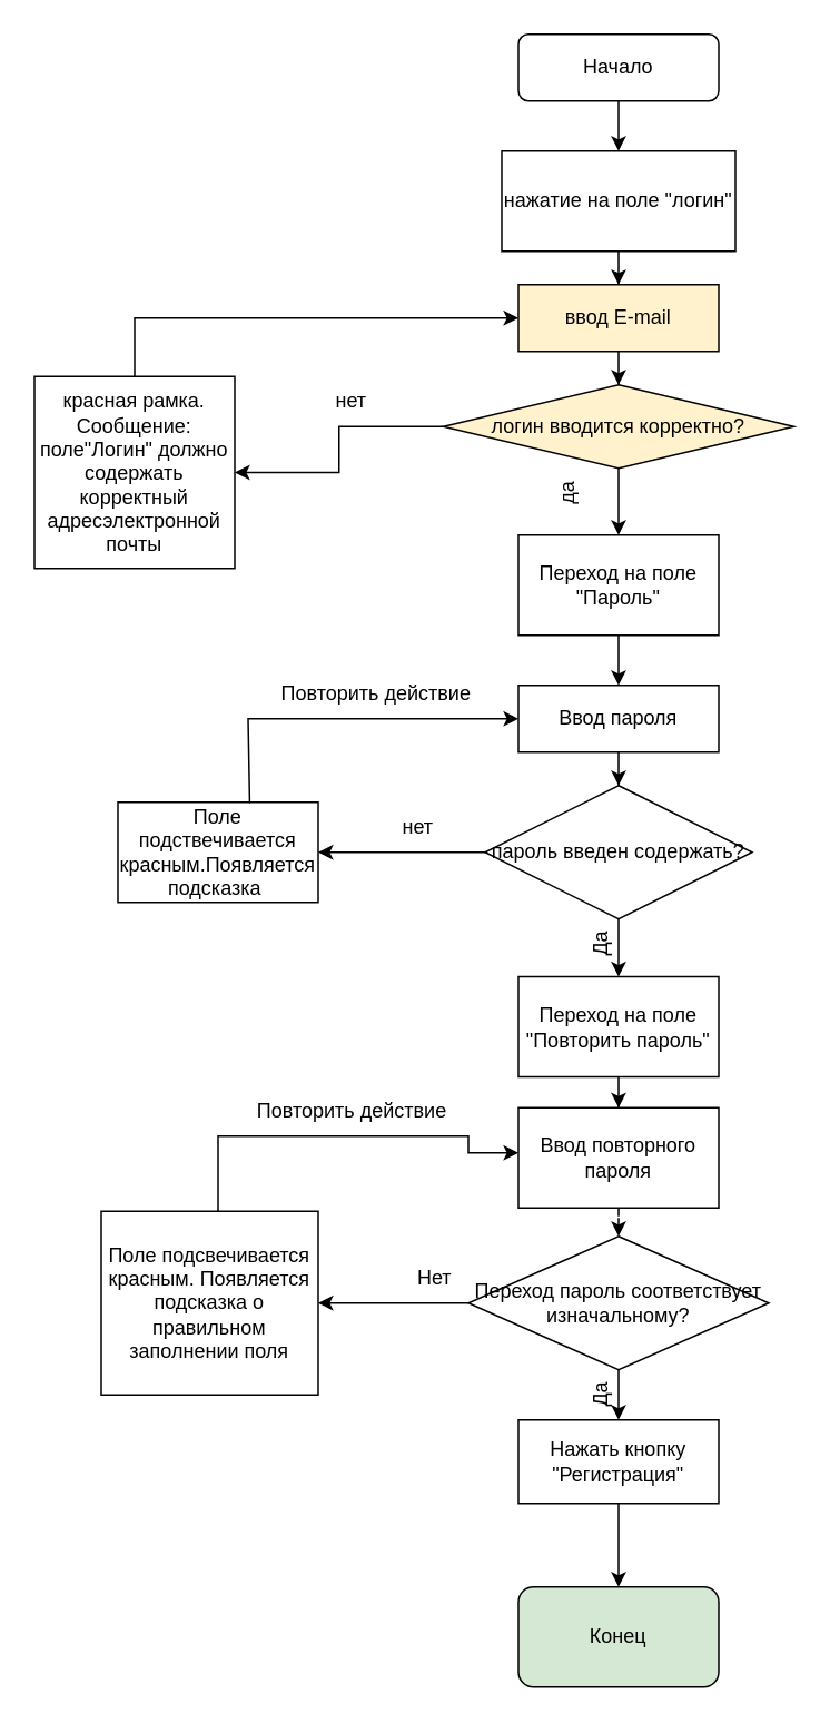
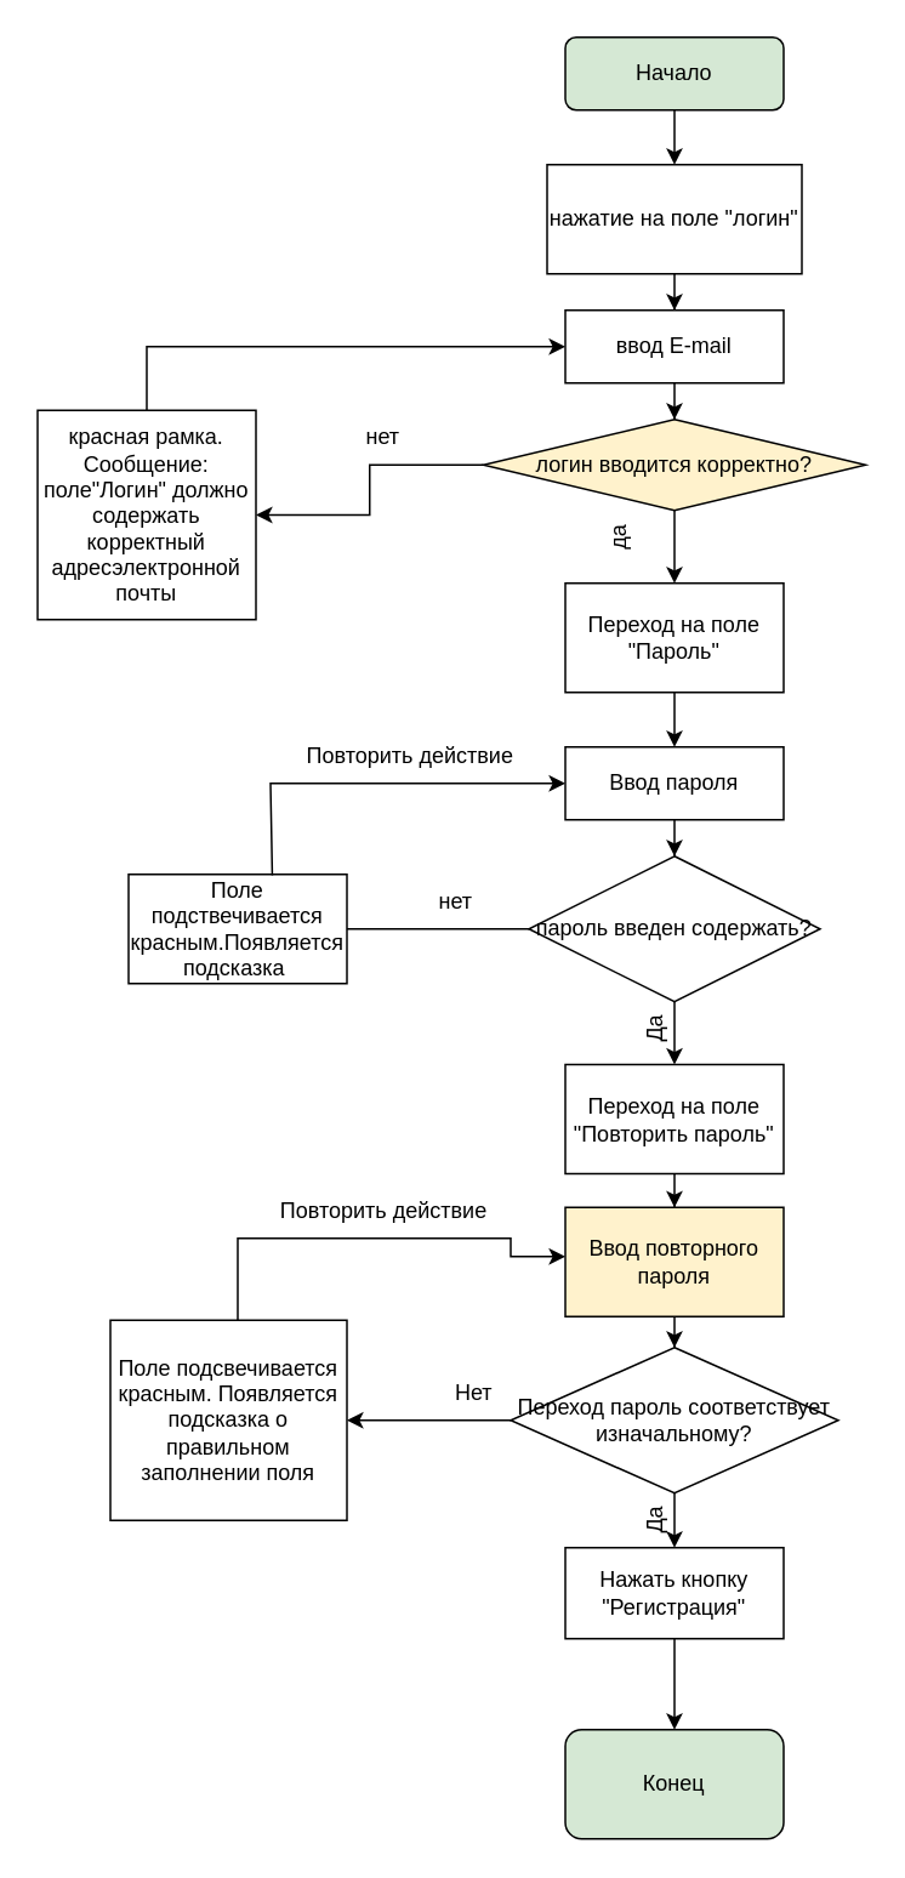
- <mxCell id="2" value="Начало" style="rounded=1;whiteSpace=wrap;html=1;fontSize=12;glass=0;strokeWidth=1;shadow=0;" parent="1" vertex="1"><mxGeometry x="310" y="20" width="120" height="40" as="geometry" /></mxCell>
+ <mxCell id="2" value="Начало" style="rounded=1;whiteSpace=wrap;html=1;fontSize=12;glass=0;strokeWidth=1;shadow=0;fillColor=#d5e8d4;" parent="1" vertex="1"><mxGeometry x="310" y="20" width="120" height="40" as="geometry" /></mxCell>
- <mxCell id="7" value="ввод E-mail" style="whiteSpace=wrap;html=1;rounded=0;fillColor=#fff2cc;" vertex="1" parent="1"><mxGeometry x="310" y="170" width="120" height="40" as="geometry" /></mxCell>
+ <mxCell id="7" value="ввод E-mail" style="whiteSpace=wrap;html=1;rounded=0;" vertex="1" parent="1"><mxGeometry x="310" y="170" width="120" height="40" as="geometry" /></mxCell>
- <mxCell id="19" value="" style="edgeStyle=orthogonalEdgeStyle;rounded=0;orthogonalLoop=1;jettySize=auto;html=1;" edge="1" parent="1" source="21" target="22"><mxGeometry relative="1" as="geometry" /></mxCell>
+ <mxCell id="19" value="" style="edgeStyle=orthogonalEdgeStyle;rounded=0;orthogonalLoop=1;jettySize=auto;html=1;endArrow=none;" edge="1" parent="1" source="21" target="22"><mxGeometry relative="1" as="geometry" /></mxCell>
- <mxCell id="29" value="Ввод повторного пароля" style="whiteSpace=wrap;html=1;rounded=0;" vertex="1" parent="1"><mxGeometry x="310" y="663" width="120" height="60" as="geometry" /></mxCell>
+ <mxCell id="29" value="Ввод повторного пароля" style="whiteSpace=wrap;html=1;rounded=0;fillColor=#fff2cc;" vertex="1" parent="1"><mxGeometry x="310" y="663" width="120" height="60" as="geometry" /></mxCell>
- <mxCell id="28" value="" style="edgeStyle=orthogonalEdgeStyle;rounded=0;orthogonalLoop=1;jettySize=auto;html=1;dashed=1;" edge="1" parent="1" source="29" target="32"><mxGeometry relative="1" as="geometry" /></mxCell>
+ <mxCell id="28" value="" style="edgeStyle=orthogonalEdgeStyle;rounded=0;orthogonalLoop=1;jettySize=auto;html=1;" edge="1" parent="1" source="29" target="32"><mxGeometry relative="1" as="geometry" /></mxCell>
